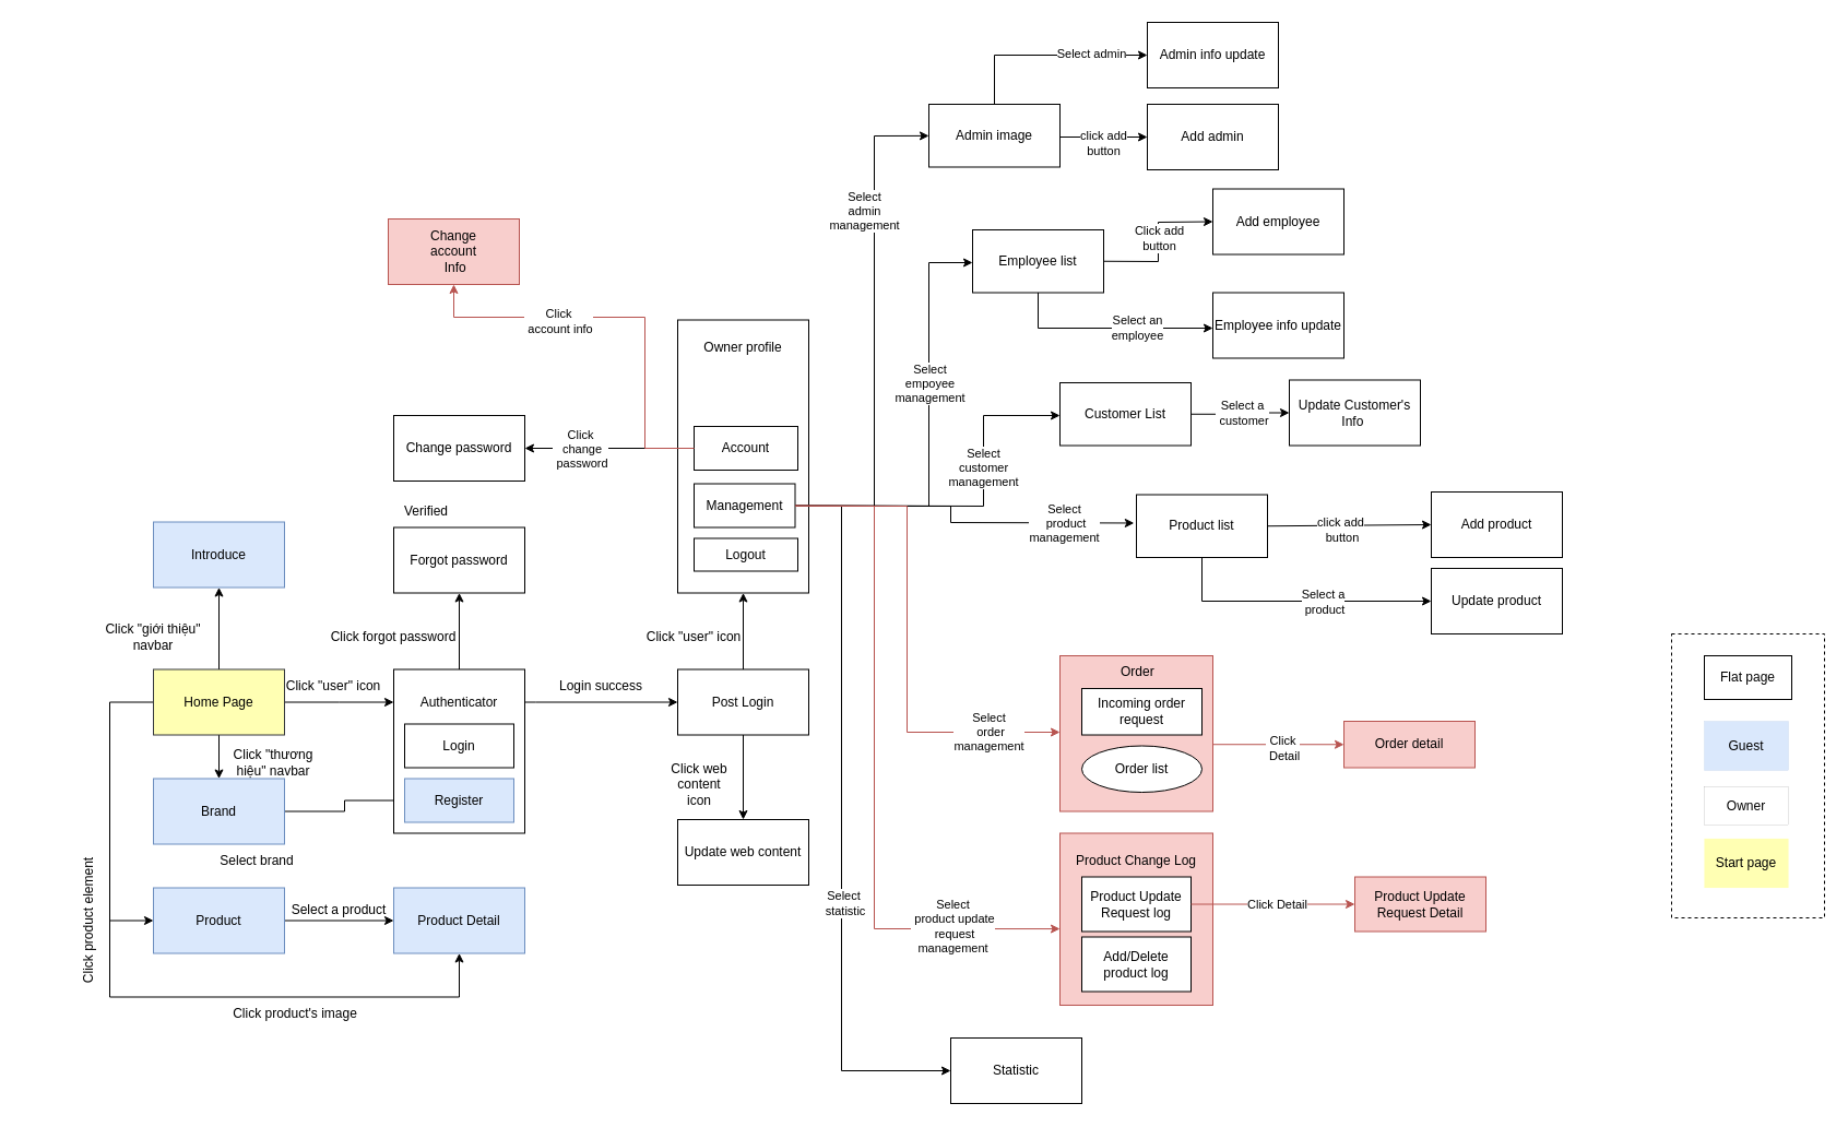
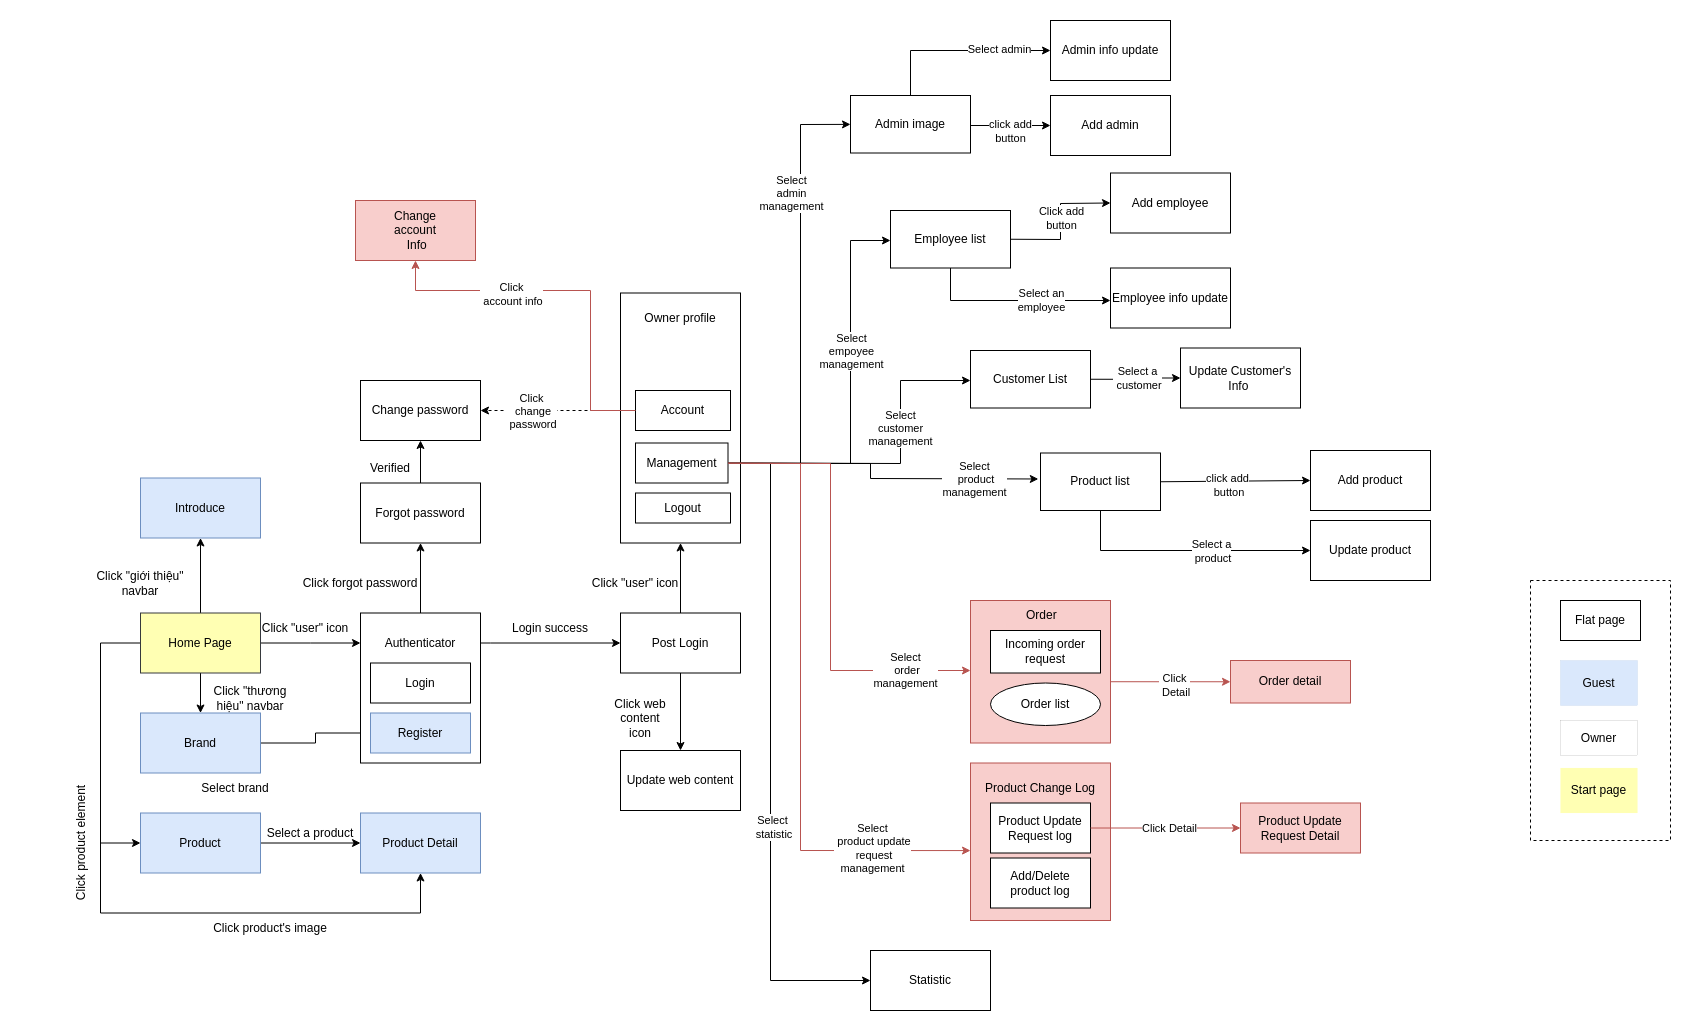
- <mxCell id="23" value="" style="endArrow=classic;html=1;rounded=0;entryX=1;entryY=0.5;entryDx=0;entryDy=0;exitX=0;exitY=0.5;exitDx=0;exitDy=0;" parent="1" source="21" target="25" edge="1"><mxGeometry width="50" height="50" relative="1" as="geometry"><mxPoint x="540" y="392.5" as="sourcePoint" /><mxPoint x="520" y="512.5" as="targetPoint" /></mxGeometry></mxCell>
+ <mxCell id="23" value="" style="endArrow=classic;html=1;rounded=0;entryX=1;entryY=0.5;entryDx=0;entryDy=0;exitX=0;exitY=0.5;exitDx=0;exitDy=0;dashed=1;" parent="1" source="21" target="25" edge="1"><mxGeometry width="50" height="50" relative="1" as="geometry"><mxPoint x="540" y="392.5" as="sourcePoint" /><mxPoint x="520" y="512.5" as="targetPoint" /></mxGeometry></mxCell>
+ <mxCell id="27" value="" style="endArrow=classic;html=1;rounded=0;exitX=0.5;exitY=0;exitDx=0;exitDy=0;entryX=0.5;entryY=1;entryDx=0;entryDy=0;" parent="1" source="18" target="25" edge="1"><mxGeometry width="50" height="50" relative="1" as="geometry"><mxPoint x="490" y="502.5" as="sourcePoint" /><mxPoint x="540" y="452.5" as="targetPoint" /></mxGeometry></mxCell>
